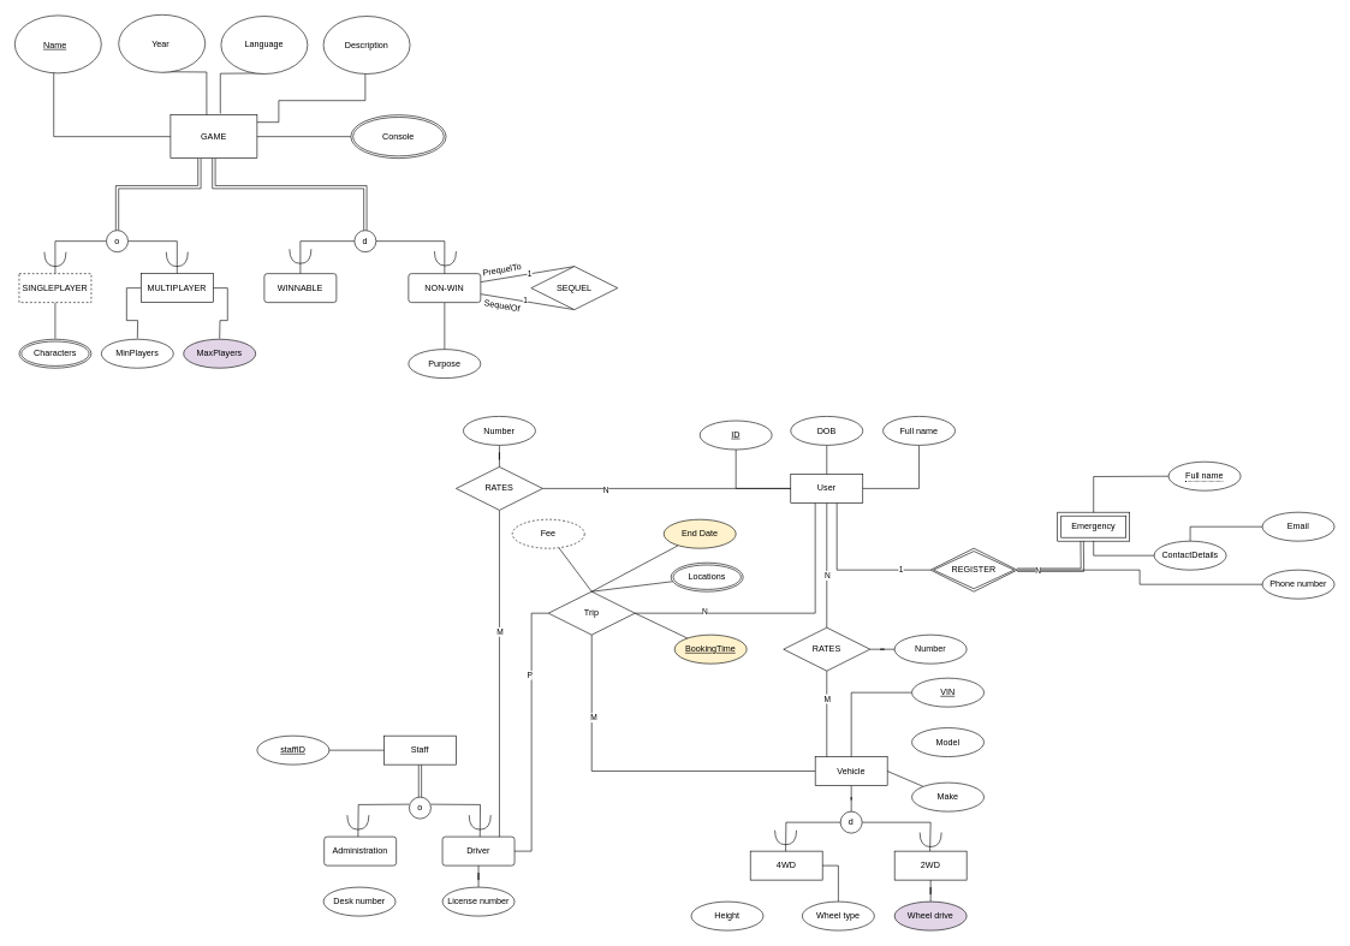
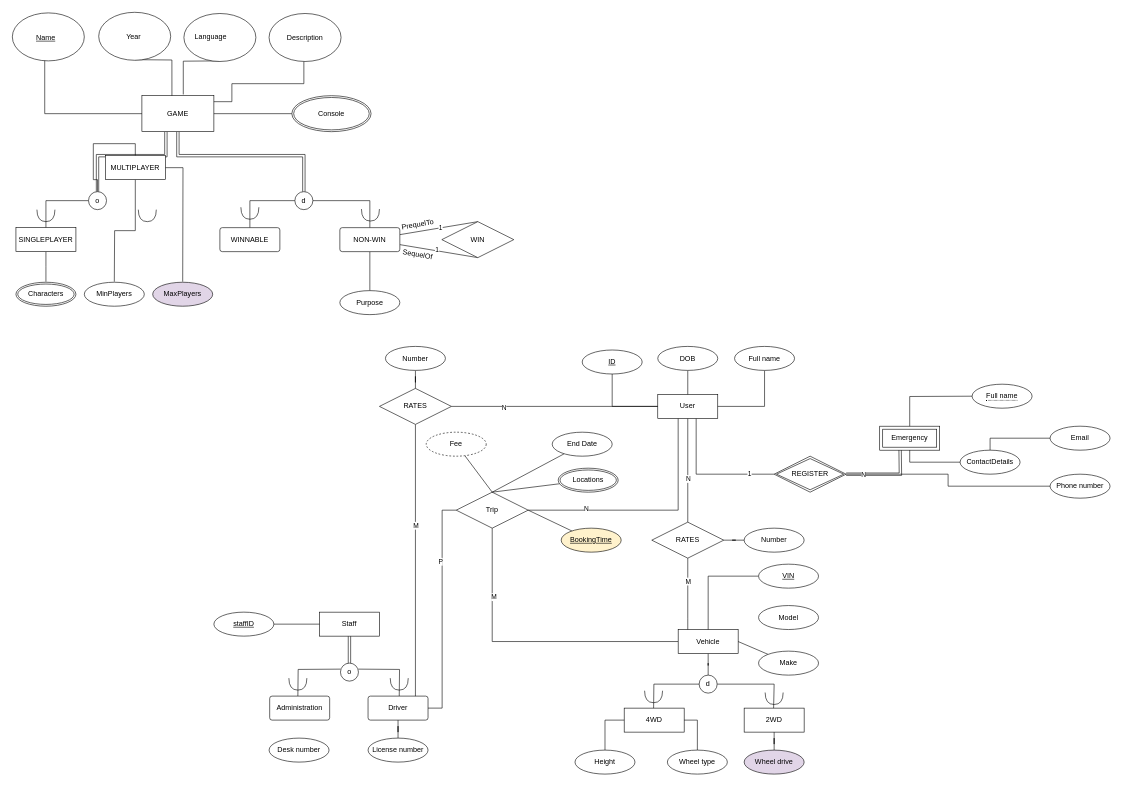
- <mxCell id="16" value="Language" style="text;html=1;strokeColor=none;fillColor=none;align=center;verticalAlign=middle;whiteSpace=wrap;rounded=0;" parent="1" vertex="1"><mxGeometry x="336" y="46" width="60" height="30" as="geometry" /></mxCell>
+ <mxCell id="16" value="Language" style="text;html=1;strokeColor=none;fillColor=none;align=center;verticalAlign=middle;whiteSpace=wrap;rounded=0;" parent="1" vertex="1"><mxGeometry x="321" y="46" width="60" height="30" as="geometry" /></mxCell>
- <mxCell id="23" value="SINGLEPLAYER" style="whiteSpace=wrap;html=1;align=center;dashed=1;" parent="1" vertex="1"><mxGeometry x="26" y="379" width="100" height="40" as="geometry" /></mxCell>
+ <mxCell id="23" value="SINGLEPLAYER" style="whiteSpace=wrap;html=1;align=center;" parent="1" vertex="1"><mxGeometry x="26" y="379" width="100" height="40" as="geometry" /></mxCell>
- <mxCell id="26" value="MULTIPLAYER" style="whiteSpace=wrap;html=1;align=center;" parent="1" vertex="1"><mxGeometry x="195" y="379" width="100" height="40" as="geometry" /></mxCell>
+ <mxCell id="26" value="MULTIPLAYER" style="whiteSpace=wrap;html=1;align=center;" parent="1" vertex="1"><mxGeometry x="175" y="259" width="100" height="40" as="geometry" /></mxCell>
- <mxCell id="40" value="SEQUEL" style="shape=rhombus;perimeter=rhombusPerimeter;whiteSpace=wrap;html=1;align=center;" parent="1" vertex="1"><mxGeometry x="736" y="369" width="120" height="60" as="geometry" /></mxCell>
+ <mxCell id="40" value="WIN" style="shape=rhombus;perimeter=rhombusPerimeter;whiteSpace=wrap;html=1;align=center;" parent="1" vertex="1"><mxGeometry x="736" y="369" width="120" height="60" as="geometry" /></mxCell>
- <mxCell id="111" value="End Date" style="ellipse;whiteSpace=wrap;html=1;align=center;fillColor=#fff2cc;" parent="1" vertex="1"><mxGeometry x="920" y="720" width="100" height="40" as="geometry" /></mxCell>
+ <mxCell id="111" value="End Date" style="ellipse;whiteSpace=wrap;html=1;align=center;" parent="1" vertex="1"><mxGeometry x="920" y="720" width="100" height="40" as="geometry" /></mxCell>
+ <mxCell id="103" style="edgeStyle=orthogonalEdgeStyle;rounded=0;orthogonalLoop=1;jettySize=auto;html=1;entryX=0;entryY=0.5;entryDx=0;entryDy=0;endArrow=none;endFill=0;" parent="1" source="104" target="101" edge="1"><mxGeometry relative="1" as="geometry" /></mxCell>
